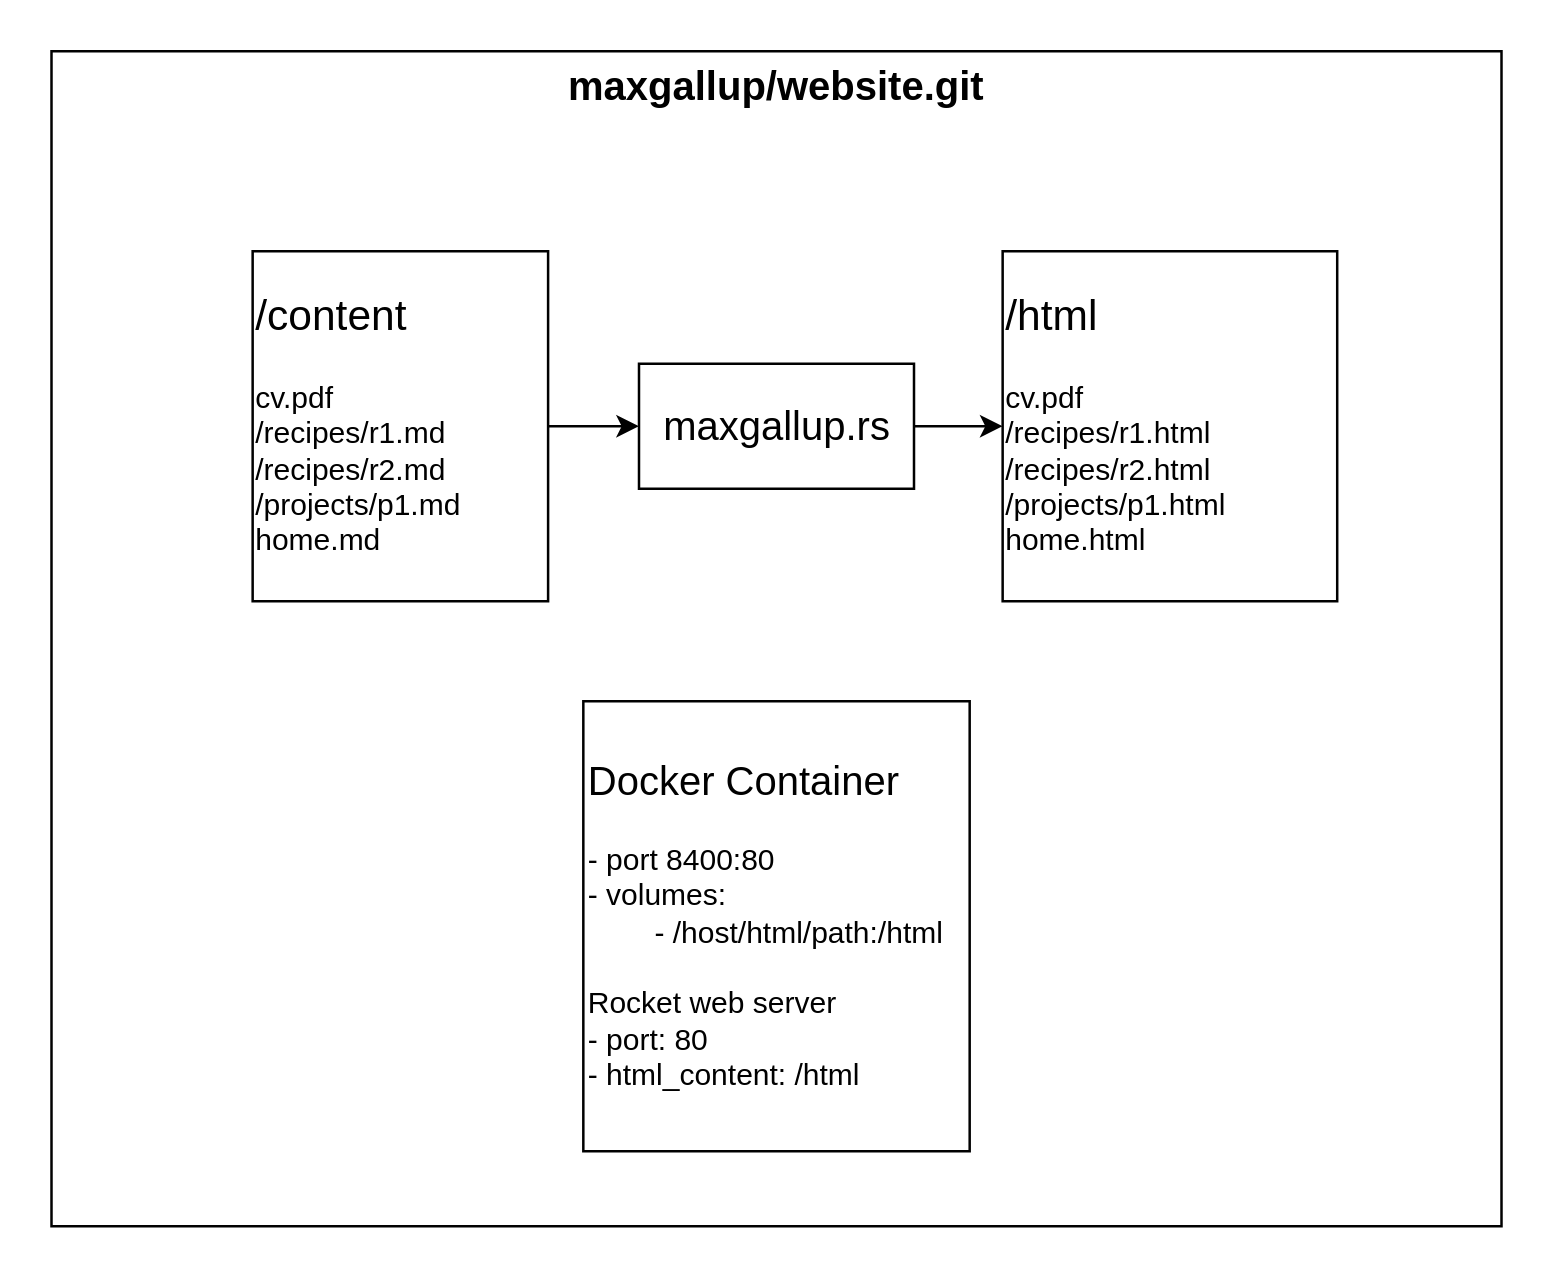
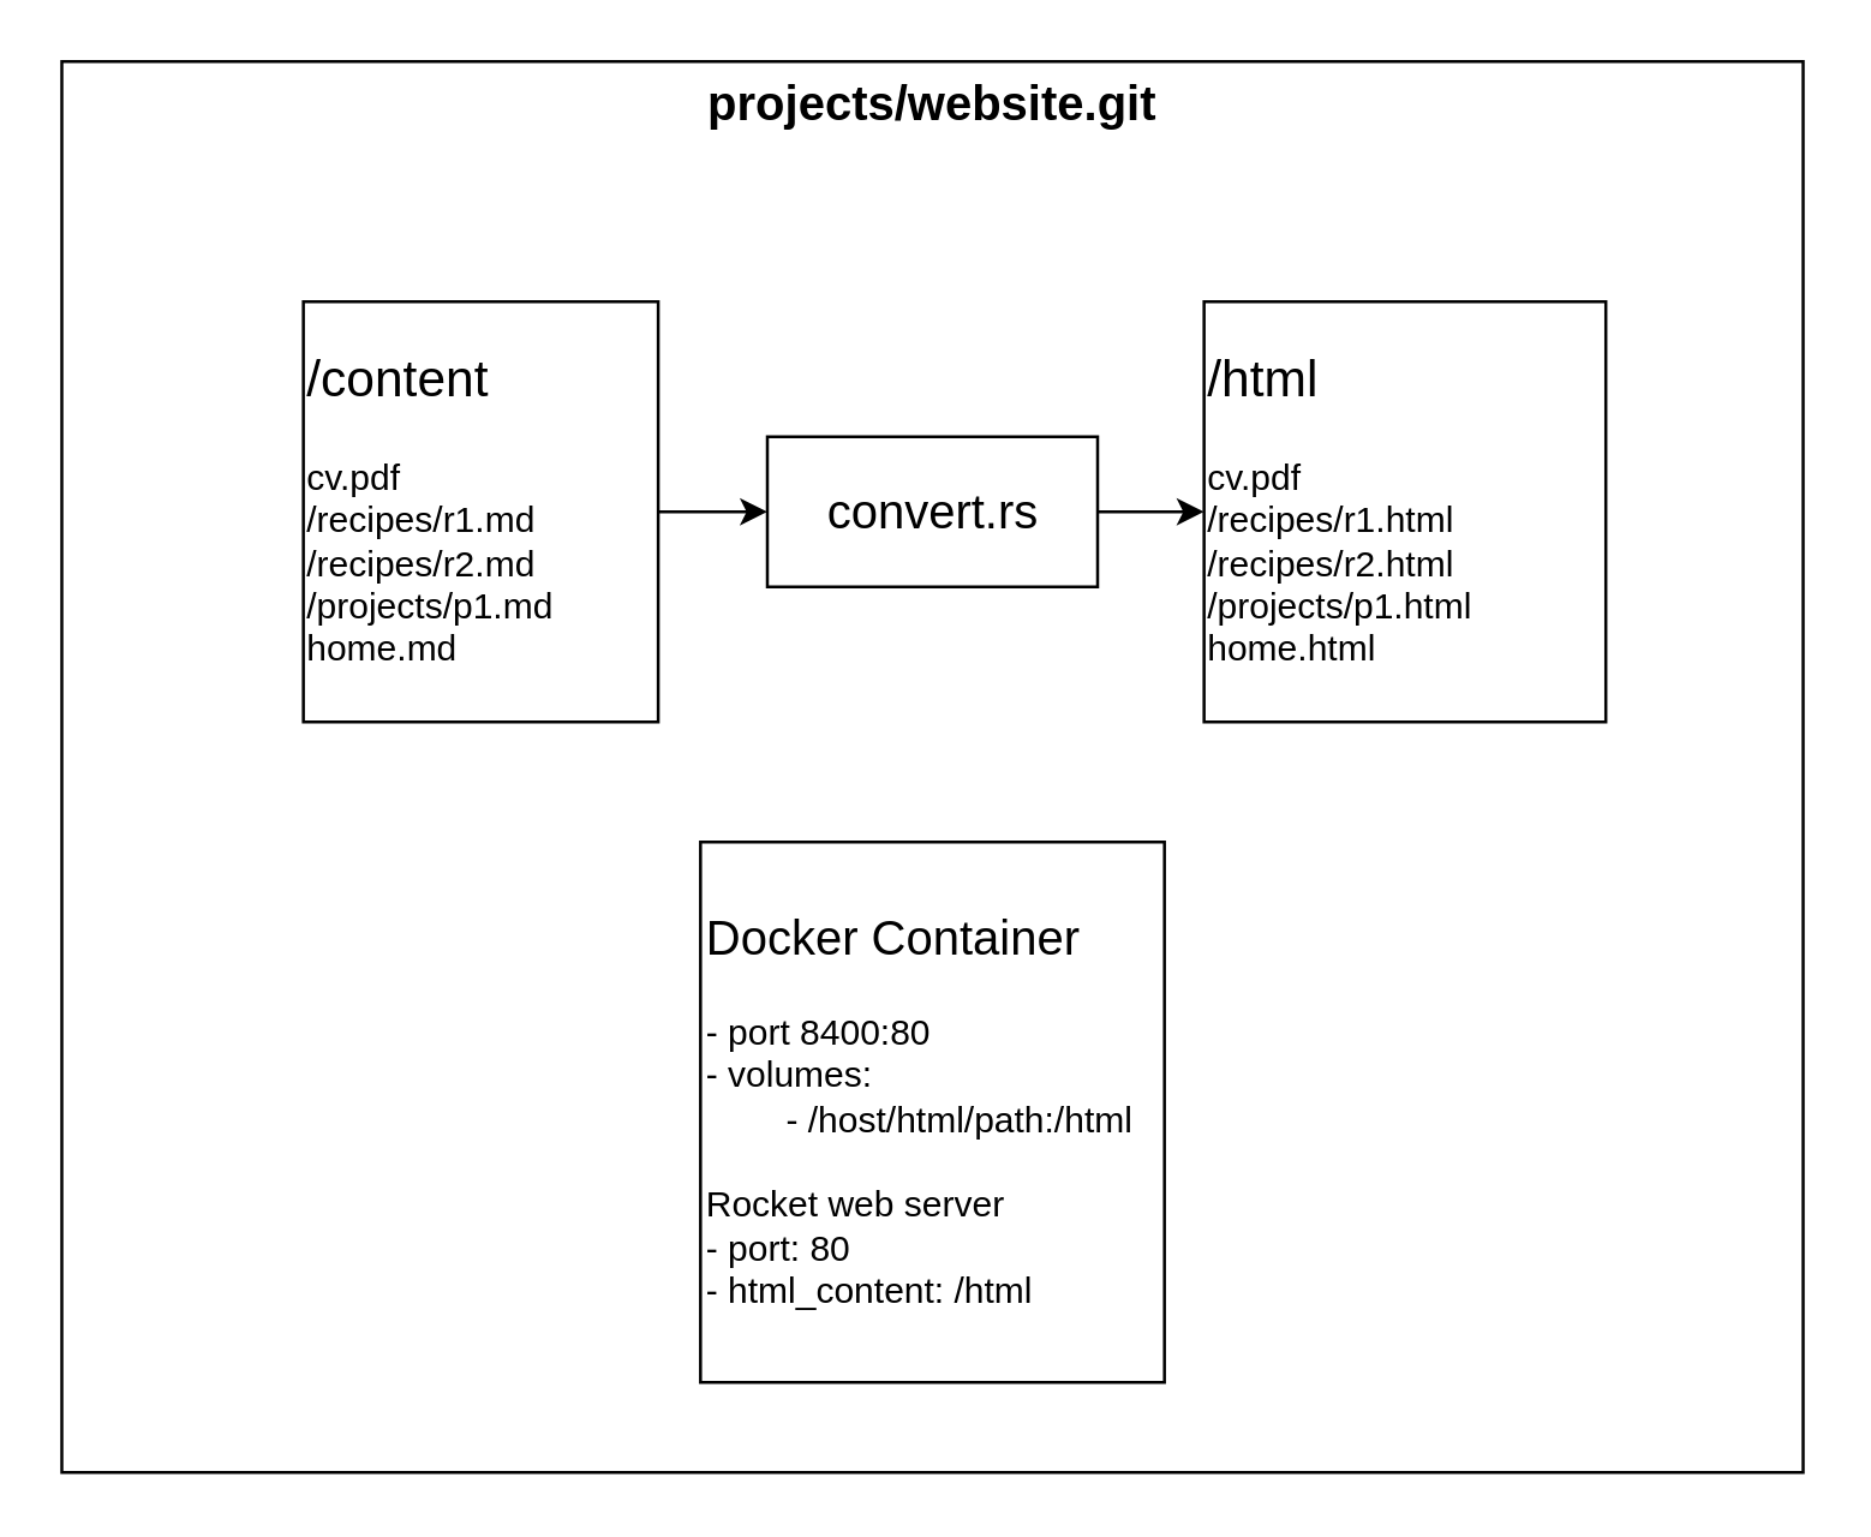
- <mxCell id="11" value="maxgallup/website.git" style="text;align=center;fontStyle=1;verticalAlign=middle;spacingLeft=3;spacingRight=3;strokeColor=none;rotatable=0;points=[[0,0.5],[1,0.5]];portConstraint=eastwest;fontSize=16;" parent="1" vertex="1"><mxGeometry x="20" y="20" width="580.46" height="26" as="geometry" /></mxCell>
+ <mxCell id="11" value="projects/website.git" style="text;align=center;fontStyle=1;verticalAlign=middle;spacingLeft=3;spacingRight=3;strokeColor=none;rotatable=0;points=[[0,0.5],[1,0.5]];portConstraint=eastwest;fontSize=16;" parent="1" vertex="1"><mxGeometry x="20" y="20" width="580.46" height="26" as="geometry" /></mxCell>
- <mxCell id="3" value="maxgallup.rs" style="html=1;fontSize=16;" parent="1" vertex="1"><mxGeometry x="255" y="145" width="110" height="50" as="geometry" /></mxCell>
+ <mxCell id="3" value="convert.rs" style="html=1;fontSize=16;" parent="1" vertex="1"><mxGeometry x="255" y="145" width="110" height="50" as="geometry" /></mxCell>
